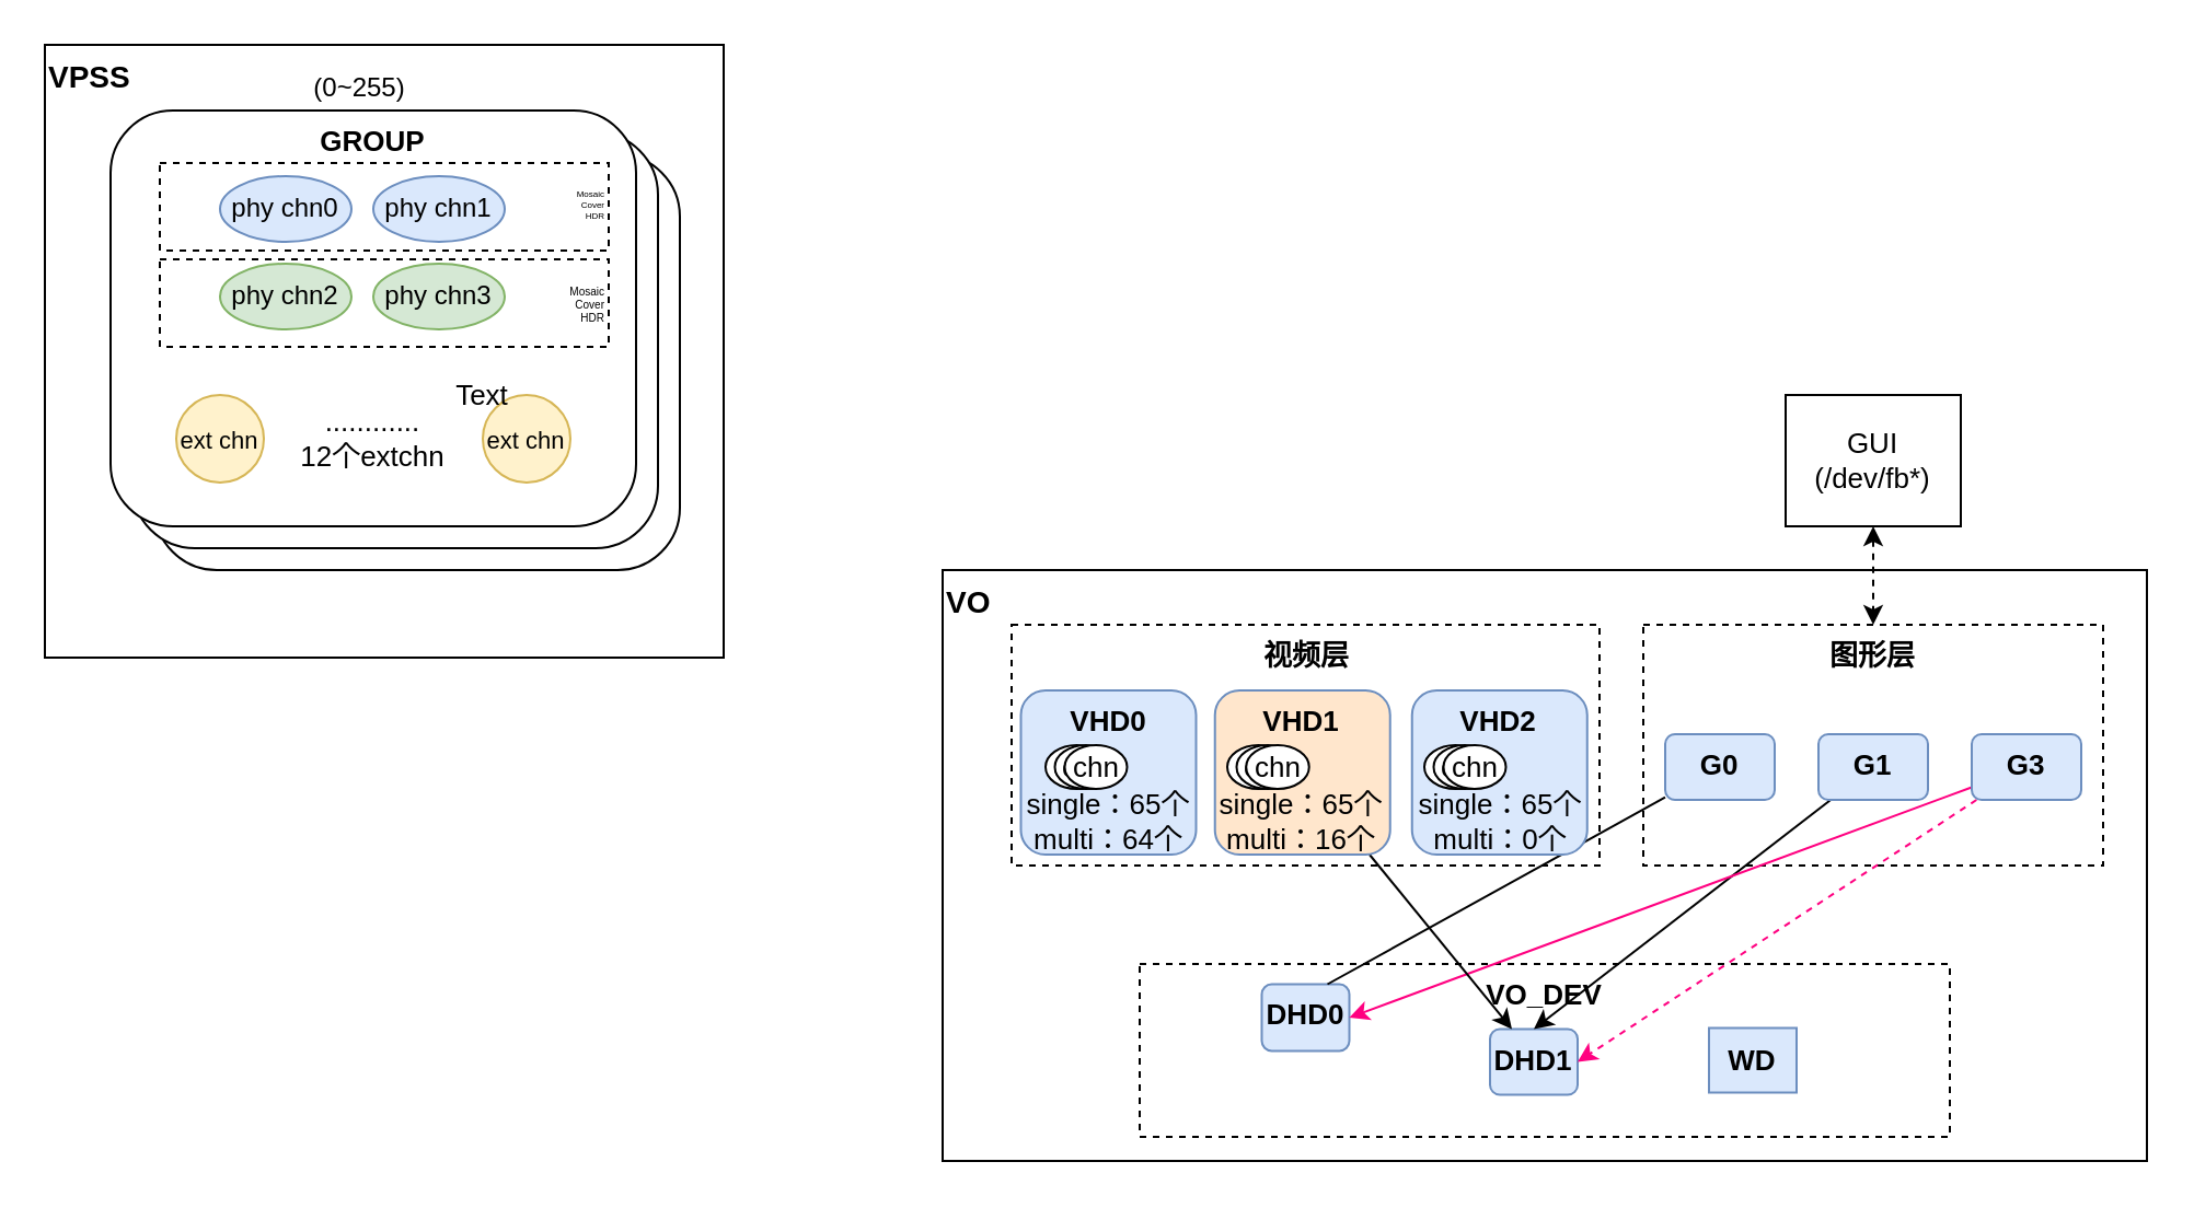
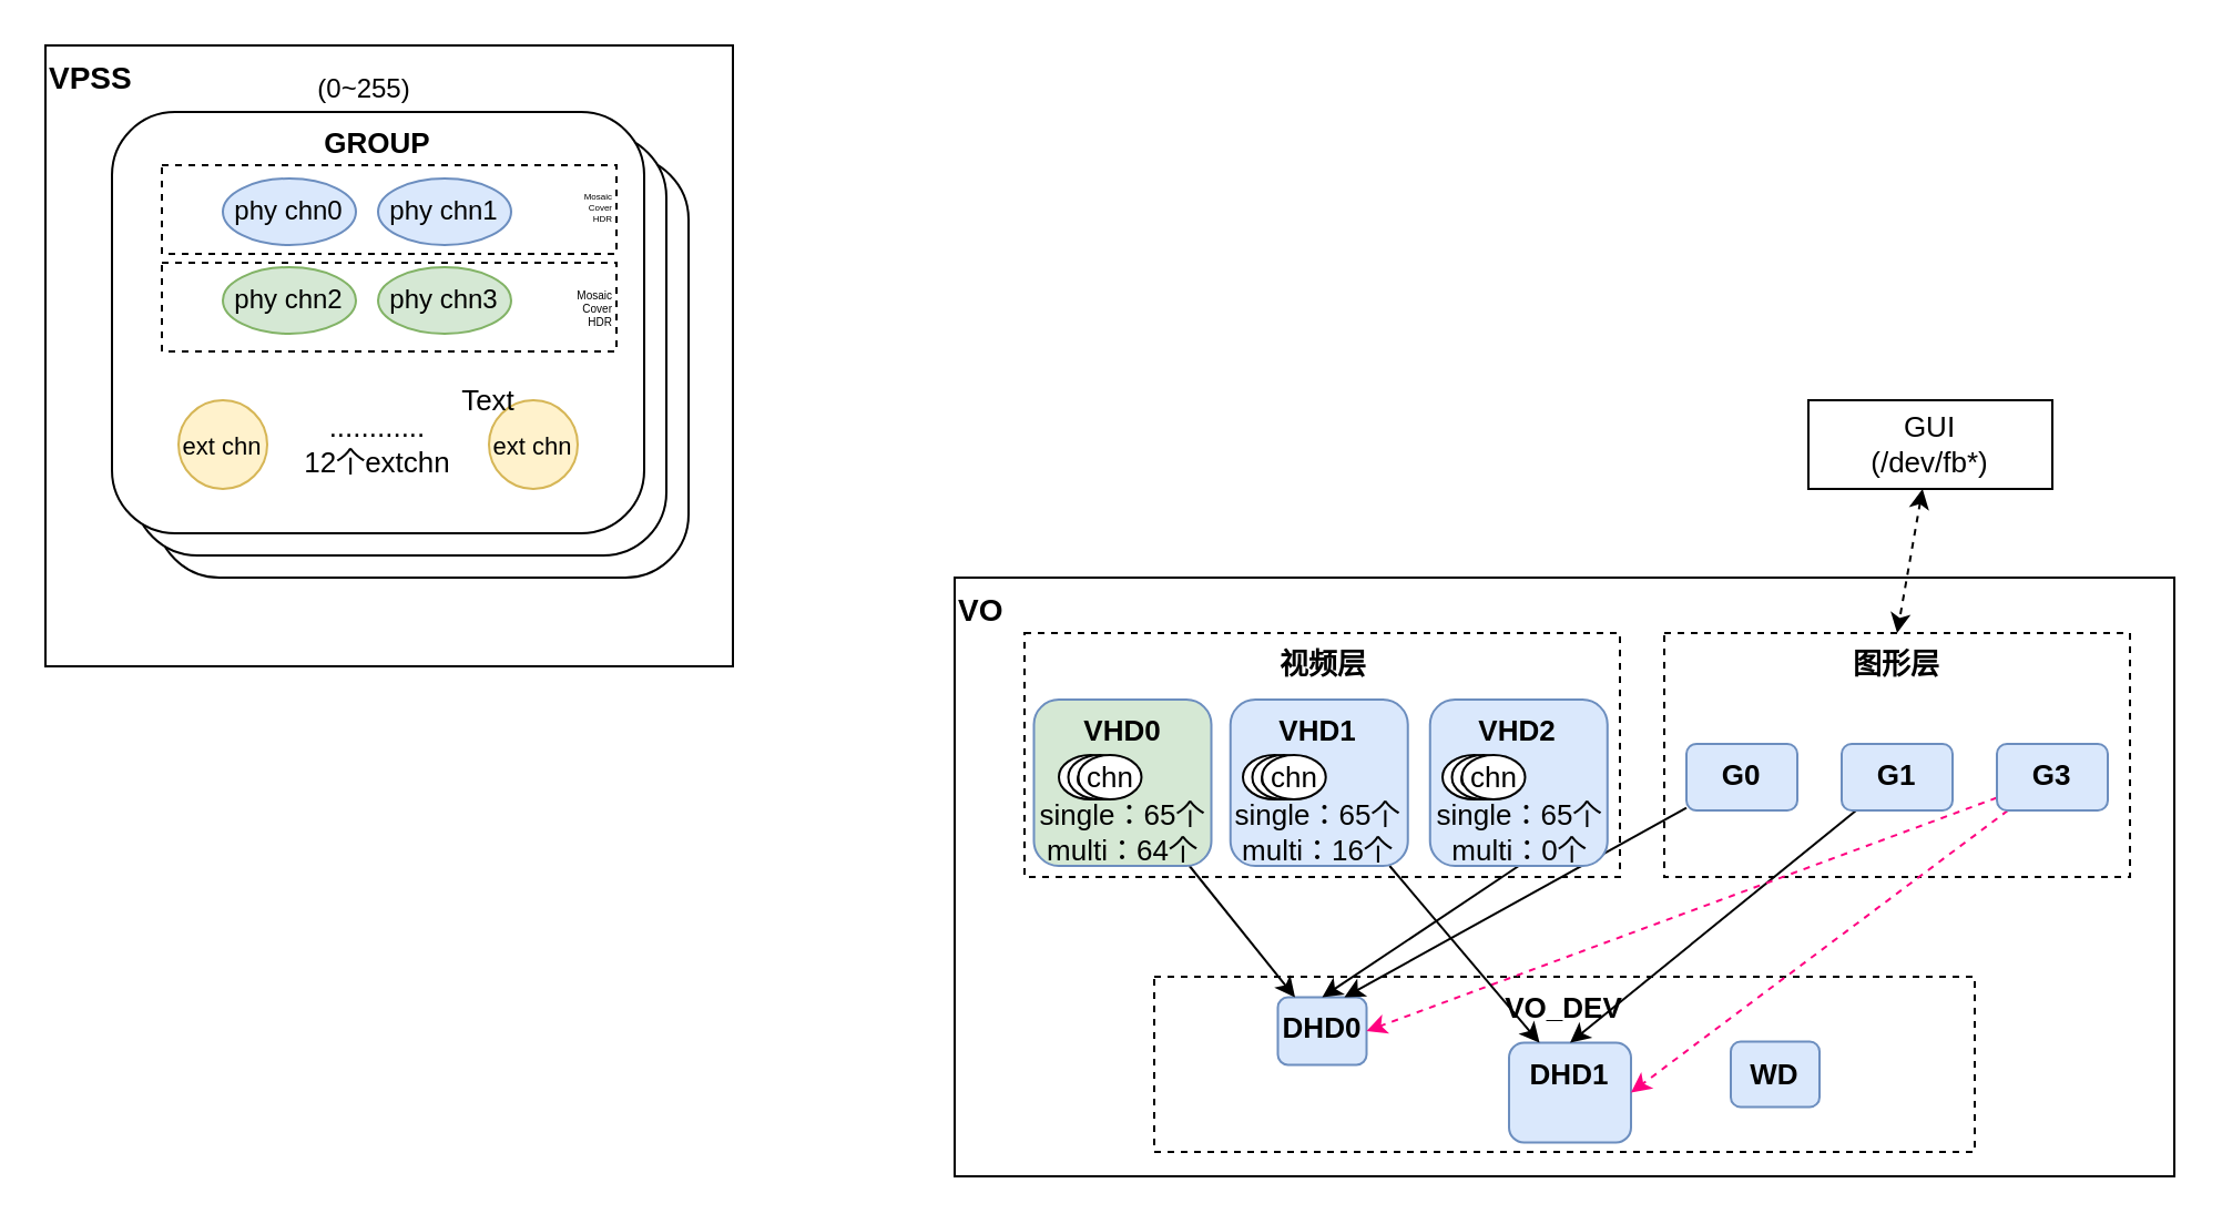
- <mxCell id="38" value="GUI&lt;br&gt;(/dev/fb*)" style="rounded=0;whiteSpace=wrap;html=1;strokeColor=#000000;fontSize=13;align=center;" vertex="1" parent="1"><mxGeometry x="815" y="180" width="80" height="60" as="geometry" /></mxCell>
+ <mxCell id="38" value="GUI&lt;br&gt;(/dev/fb*)" style="rounded=0;whiteSpace=wrap;html=1;strokeColor=#000000;fontSize=13;align=center;" vertex="1" parent="1"><mxGeometry x="815" y="180" width="110" height="40" as="geometry" /></mxCell>
- <mxCell id="23" value="VHD0" style="rounded=1;whiteSpace=wrap;html=1;align=center;verticalAlign=top;fontStyle=1;fontSize=13;fillColor=#dae8fc;strokeColor=#6c8ebf;" vertex="1" parent="1"><mxGeometry x="465.75" y="315" width="80" height="75" as="geometry" /></mxCell>
+ <mxCell id="23" value="VHD0" style="rounded=1;whiteSpace=wrap;html=1;align=center;verticalAlign=top;fontStyle=1;fontSize=13;fillColor=#d5e8d4;strokeColor=#6c8ebf;" vertex="1" parent="1"><mxGeometry x="465.75" y="315" width="80" height="75" as="geometry" /></mxCell>
- <mxCell id="34" value="VHD1" style="rounded=1;whiteSpace=wrap;html=1;align=center;verticalAlign=top;fontStyle=1;fontSize=13;fillColor=#ffe6cc;strokeColor=#6c8ebf;" vertex="1" parent="1"><mxGeometry x="554.37" y="315" width="80" height="75" as="geometry" /></mxCell>
+ <mxCell id="34" value="VHD1" style="rounded=1;whiteSpace=wrap;html=1;align=center;verticalAlign=top;fontStyle=1;fontSize=13;fillColor=#dae8fc;strokeColor=#6c8ebf;" vertex="1" parent="1"><mxGeometry x="554.37" y="315" width="80" height="75" as="geometry" /></mxCell>
+ <mxCell id="22" value="" style="rounded=0;orthogonalLoop=1;jettySize=auto;html=1;fontSize=13;" edge="1" parent="1" source="23" target="19"><mxGeometry relative="1" as="geometry" /></mxCell>
- <mxCell id="31" style="edgeStyle=none;rounded=0;orthogonalLoop=1;jettySize=auto;html=1;entryX=1;entryY=0.5;entryDx=0;entryDy=0;dashed=0;strokeColor=#FF0080;fontSize=13;" edge="1" parent="1" source="32" target="19"><mxGeometry relative="1" as="geometry" /></mxCell>
+ <mxCell id="31" style="edgeStyle=none;rounded=0;orthogonalLoop=1;jettySize=auto;html=1;entryX=1;entryY=0.5;entryDx=0;entryDy=0;dashed=1;strokeColor=#FF0080;fontSize=13;" edge="1" parent="1" source="32" target="19"><mxGeometry relative="1" as="geometry" /></mxCell>
+ <mxCell id="35" value="" style="edgeStyle=none;rounded=0;orthogonalLoop=1;jettySize=auto;html=1;fontSize=13;entryX=0.5;entryY=0;entryDx=0;entryDy=0;exitX=0.5;exitY=1;exitDx=0;exitDy=0;" edge="1" parent="1" source="36" target="19"><mxGeometry relative="1" as="geometry" /></mxCell>
- <mxCell id="26" value="" style="edgeStyle=none;rounded=0;orthogonalLoop=1;jettySize=auto;html=1;fontSize=13;entryX=0.75;entryY=0;entryDx=0;entryDy=0;endArrow=none;" edge="1" parent="1" source="27" target="19"><mxGeometry relative="1" as="geometry" /></mxCell>
+ <mxCell id="26" value="" style="edgeStyle=none;rounded=0;orthogonalLoop=1;jettySize=auto;html=1;fontSize=13;entryX=0.75;entryY=0;entryDx=0;entryDy=0;" edge="1" parent="1" source="27" target="19"><mxGeometry relative="1" as="geometry" /></mxCell>
- <mxCell id="24" value="WD" style="whiteSpace=wrap;html=1;align=center;verticalAlign=middle;fontStyle=1;fontSize=13;fillColor=#dae8fc;strokeColor=#6c8ebf;horizontal=1;rounded=0;" vertex="1" parent="1"><mxGeometry x="780" y="469.25" width="40" height="29.5" as="geometry" /></mxCell>
+ <mxCell id="24" value="WD" style="rounded=1;whiteSpace=wrap;html=1;align=center;verticalAlign=middle;fontStyle=1;fontSize=13;fillColor=#dae8fc;strokeColor=#6c8ebf;horizontal=1;" vertex="1" parent="1"><mxGeometry x="780" y="469.25" width="40" height="29.5" as="geometry" /></mxCell>
- <mxCell id="20" value="DHD1" style="rounded=1;whiteSpace=wrap;html=1;align=center;verticalAlign=top;fontStyle=1;fontSize=13;fillColor=#dae8fc;strokeColor=#6c8ebf;" vertex="1" parent="1"><mxGeometry x="680" y="469.75" width="40" height="30" as="geometry" /></mxCell>
+ <mxCell id="20" value="DHD1" style="rounded=1;whiteSpace=wrap;html=1;align=center;verticalAlign=top;fontStyle=1;fontSize=13;fillColor=#dae8fc;strokeColor=#6c8ebf;" vertex="1" parent="1"><mxGeometry x="680" y="469.75" width="55" height="45" as="geometry" /></mxCell>
